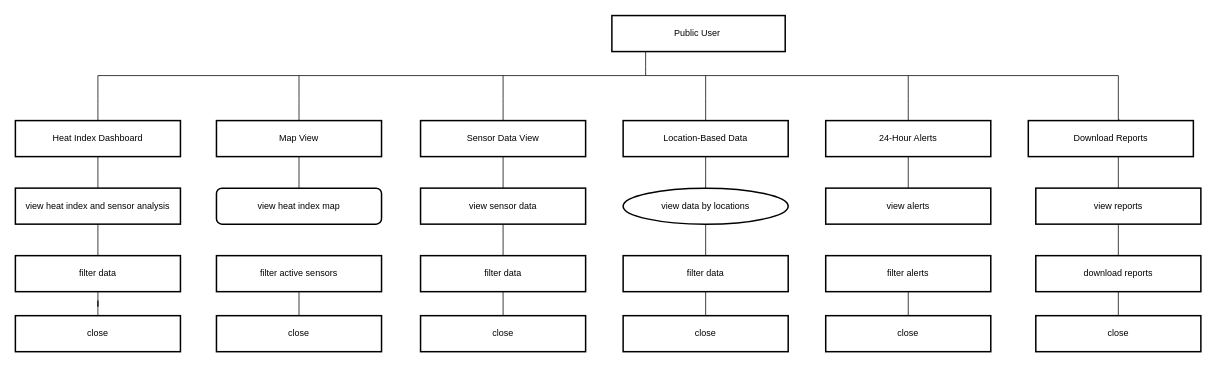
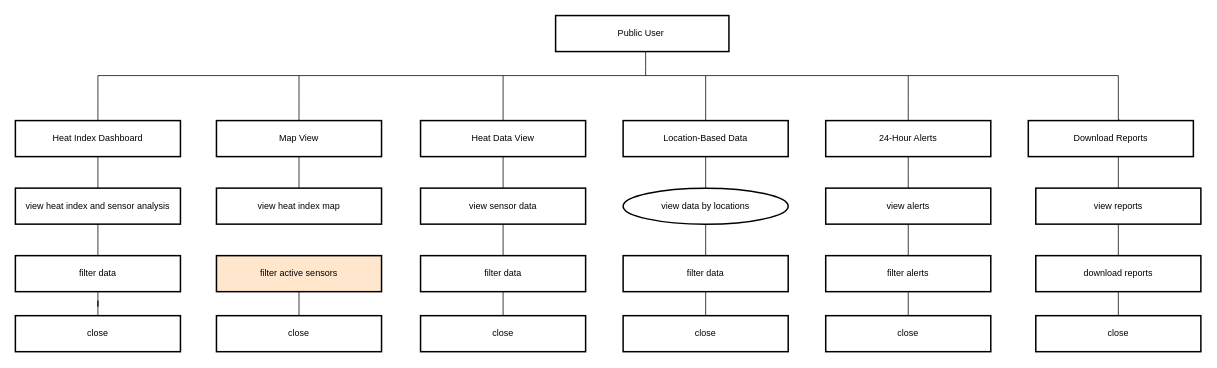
- <mxCell id="3" value="Public User " style="whiteSpace=wrap;strokeWidth=2;" vertex="1" parent="1"><mxGeometry x="815" y="20" width="231" height="48" as="geometry" /></mxCell>
+ <mxCell id="3" value="Public User " style="whiteSpace=wrap;strokeWidth=2;" vertex="1" parent="1"><mxGeometry x="740" y="20" width="231" height="48" as="geometry" /></mxCell>
- <mxCell id="12" value="Sensor Data View" style="whiteSpace=wrap;strokeWidth=2;" vertex="1" parent="1"><mxGeometry x="560" y="160" width="220" height="48" as="geometry" /></mxCell>
+ <mxCell id="12" value="Heat Data View" style="whiteSpace=wrap;strokeWidth=2;" vertex="1" parent="1"><mxGeometry x="560" y="160" width="220" height="48" as="geometry" /></mxCell>
- <mxCell id="23" value="view heat index map" style="whiteSpace=wrap;strokeWidth=2;rounded=1;" vertex="1" parent="1"><mxGeometry x="288" y="250" width="220" height="48" as="geometry" /></mxCell>
+ <mxCell id="23" value="view heat index map" style="whiteSpace=wrap;strokeWidth=2;" vertex="1" parent="1"><mxGeometry x="288" y="250" width="220" height="48" as="geometry" /></mxCell>
+ <mxCell id="41" style="edgeStyle=orthogonalEdgeStyle;rounded=0;orthogonalLoop=1;jettySize=auto;html=1;entryX=0.5;entryY=0;entryDx=0;entryDy=0;endArrow=none;endFill=0;" edge="1" source="40" target="42" parent="1"><mxGeometry relative="1" as="geometry" /></mxCell>
- <mxCell id="24" value="filter active sensors" style="whiteSpace=wrap;strokeWidth=2;" vertex="1" parent="1"><mxGeometry x="288" y="340" width="220" height="48" as="geometry" /></mxCell>
+ <mxCell id="24" value="filter active sensors" style="whiteSpace=wrap;strokeWidth=2;fillColor=#ffe6cc;" vertex="1" parent="1"><mxGeometry x="288" y="340" width="220" height="48" as="geometry" /></mxCell>
